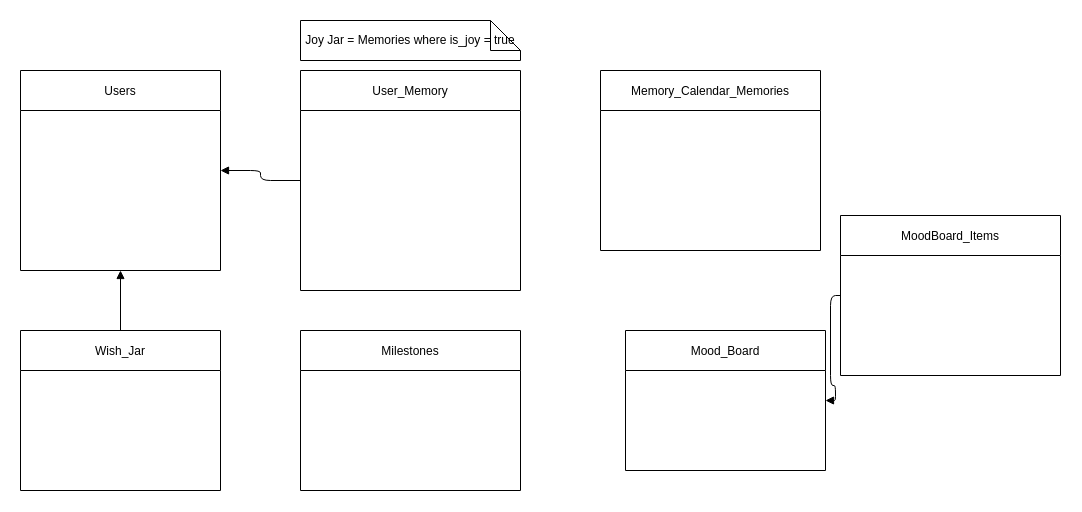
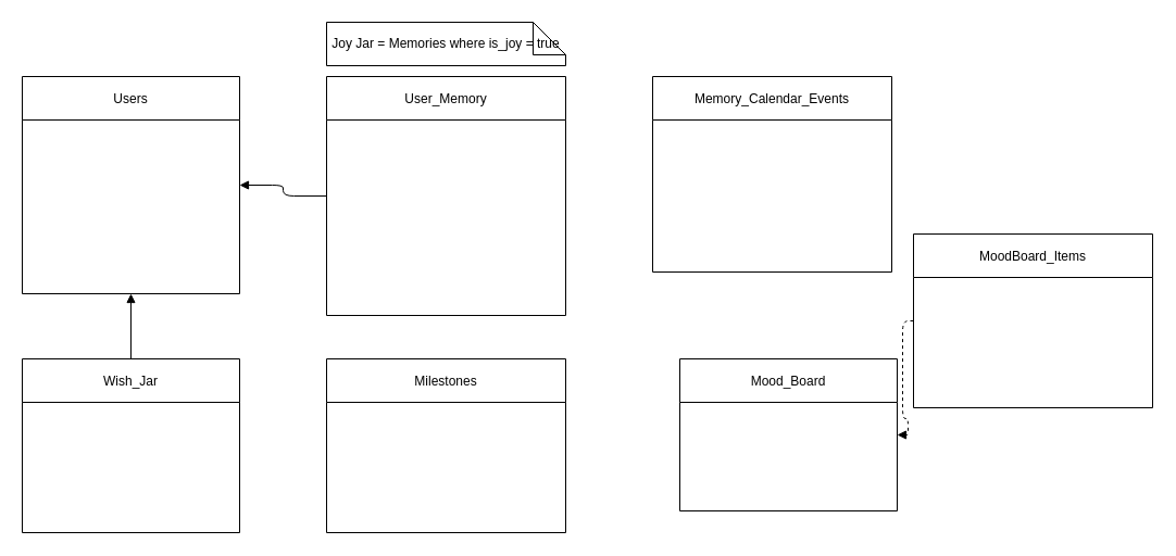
- <mxCell id="4" value="Memory_Calendar_Memories" style="shape=swimlane;childLayout=stackLayout;" parent="1" vertex="1"><mxGeometry x="600" y="70" width="220" height="180" as="geometry" /></mxCell>
+ <mxCell id="4" value="Memory_Calendar_Events" style="shape=swimlane;childLayout=stackLayout;" parent="1" vertex="1"><mxGeometry x="600" y="70" width="220" height="180" as="geometry" /></mxCell>
- <mxCell id="12" style="edgeStyle=orthogonalEdgeStyle;endArrow=block;" parent="1" source="8" target="7" edge="1"><mxGeometry relative="1" as="geometry" /></mxCell>
+ <mxCell id="12" style="edgeStyle=orthogonalEdgeStyle;endArrow=block;dashed=1;" parent="1" source="8" target="7" edge="1"><mxGeometry relative="1" as="geometry" /></mxCell>
